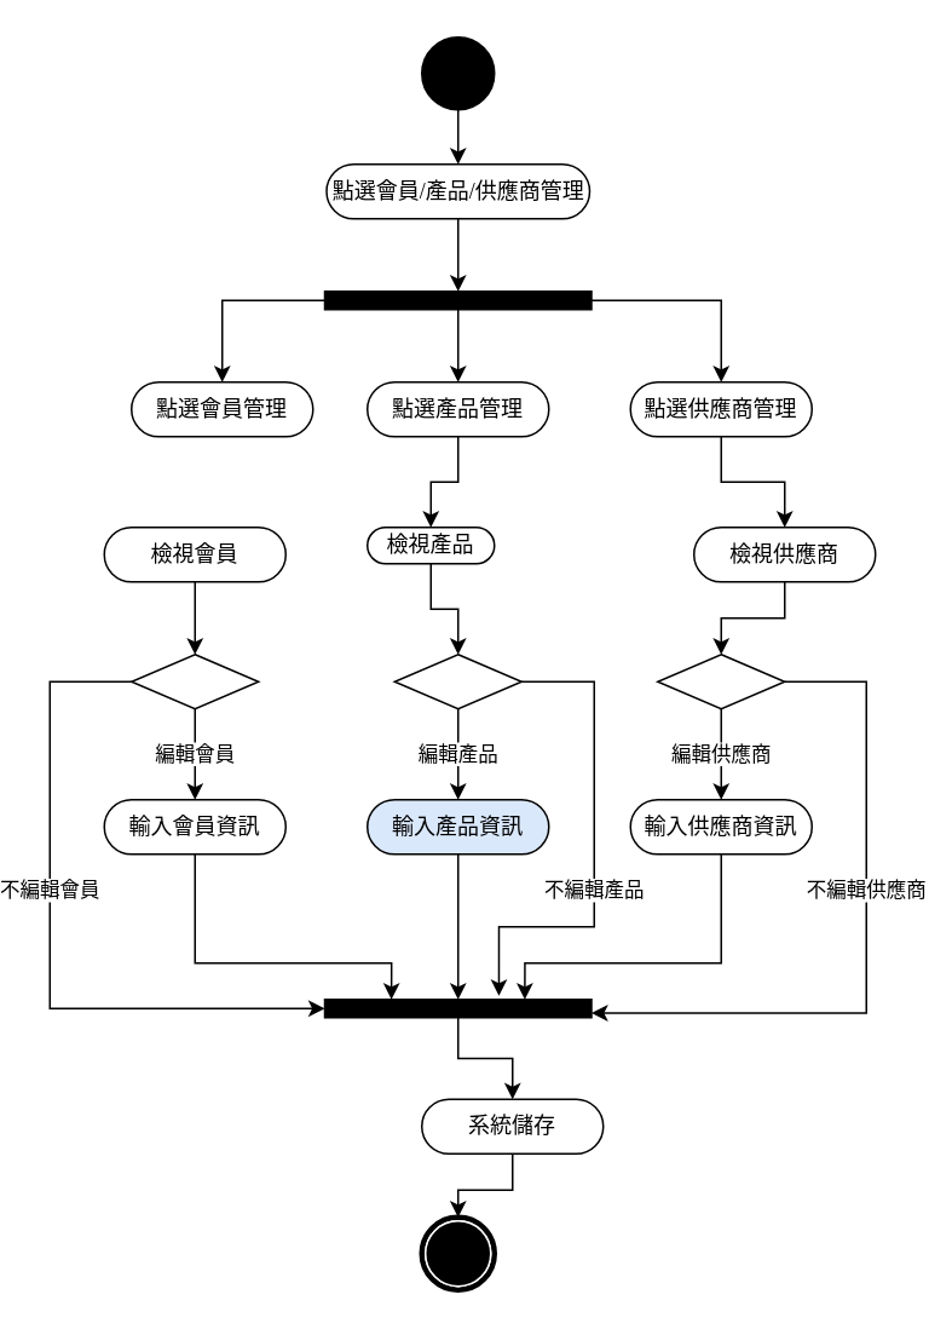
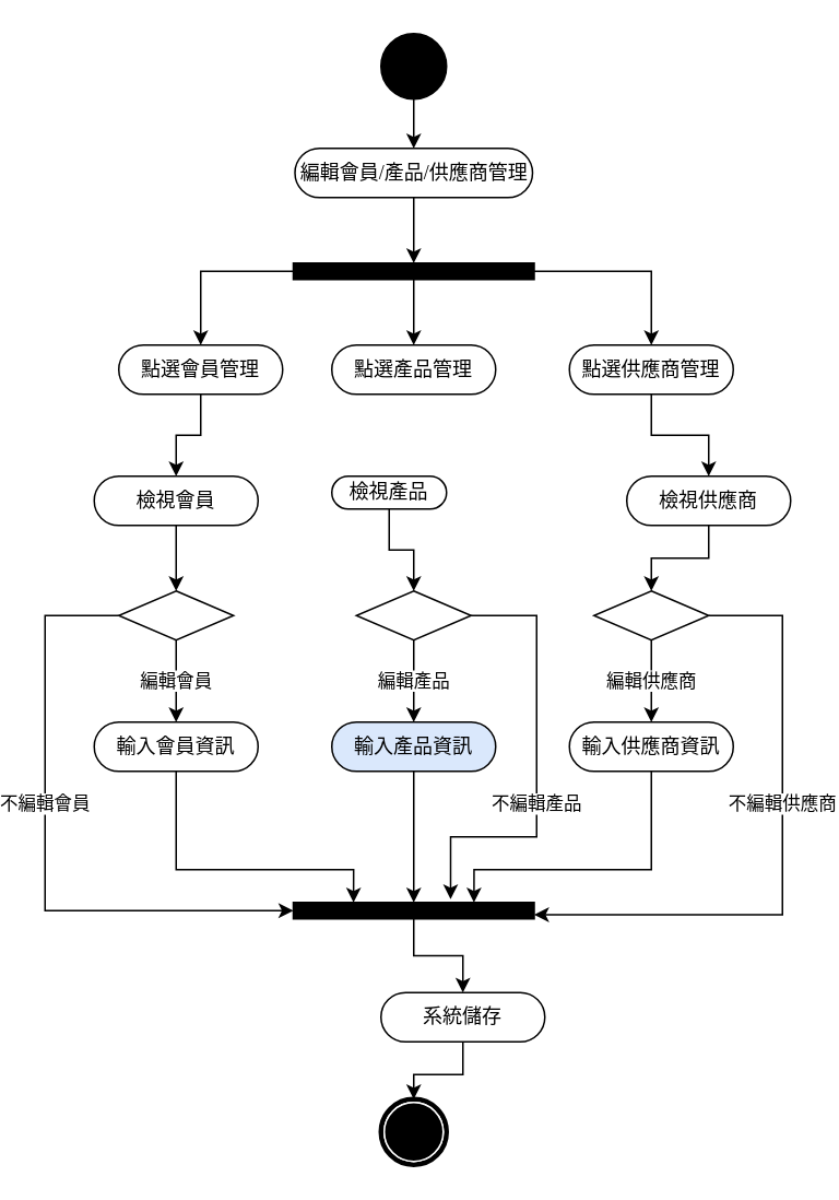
- <mxCell id="5" value="點選會員/產品/供應商管理" style="rounded=1;whiteSpace=wrap;html=1;shadow=0;comic=0;labelBackgroundColor=none;strokeWidth=1;fontFamily=Verdana;fontSize=12;align=center;arcSize=50;" parent="1" vertex="1"><mxGeometry x="172.5" y="90" width="145" height="30" as="geometry" /></mxCell>
+ <mxCell id="5" value="編輯會員/產品/供應商管理" style="rounded=1;whiteSpace=wrap;html=1;shadow=0;comic=0;labelBackgroundColor=none;strokeWidth=1;fontFamily=Verdana;fontSize=12;align=center;arcSize=50;" parent="1" vertex="1"><mxGeometry x="172.5" y="90" width="145" height="30" as="geometry" /></mxCell>
+ <mxCell id="11" value="" style="edgeStyle=orthogonalEdgeStyle;rounded=0;orthogonalLoop=1;jettySize=auto;html=1;entryX=0.5;entryY=0;entryDx=0;entryDy=0;" parent="1" source="12" target="28" edge="1"><mxGeometry relative="1" as="geometry"><mxPoint x="100" y="290" as="targetPoint" /></mxGeometry></mxCell>
- <mxCell id="15" value="" style="edgeStyle=orthogonalEdgeStyle;rounded=0;orthogonalLoop=1;jettySize=auto;html=1;entryX=0.5;entryY=0;entryDx=0;entryDy=0;" parent="1" source="16" target="33" edge="1"><mxGeometry relative="1" as="geometry"><mxPoint x="245" y="290" as="targetPoint" /></mxGeometry></mxCell>
